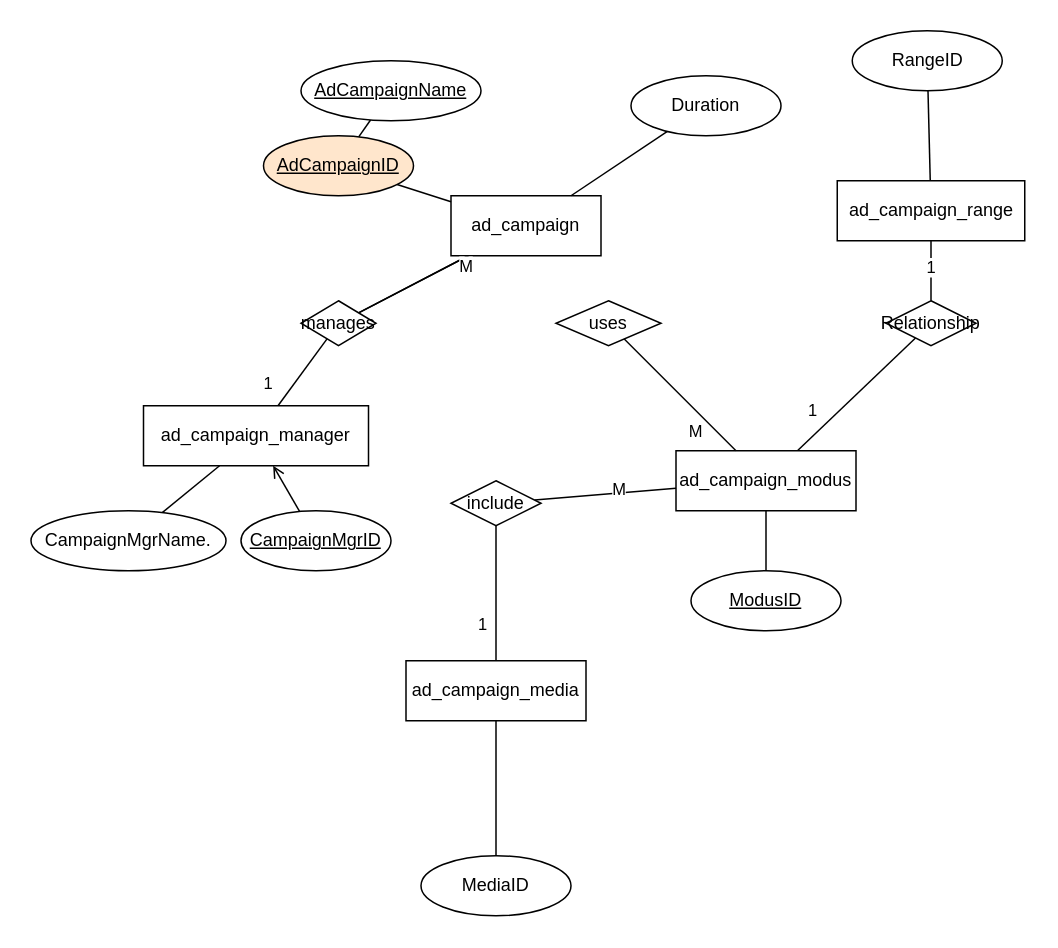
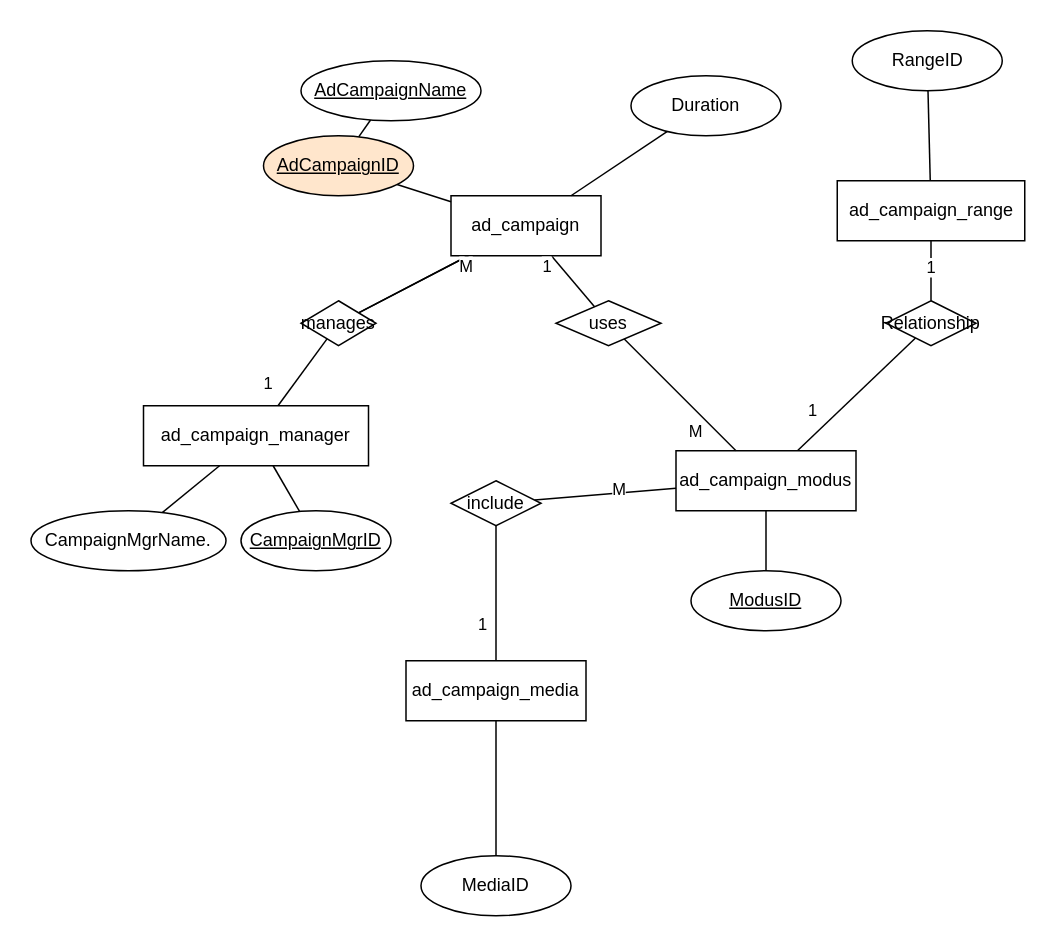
+ <mxCell id="33" style="edgeStyle=none;rounded=0;orthogonalLoop=1;jettySize=auto;html=1;endArrow=none;endFill=0;" parent="1" source="37" target="3" edge="1"><mxGeometry relative="1" as="geometry" /></mxCell>
+ <mxCell id="34" value="1" style="edgeLabel;html=1;align=center;verticalAlign=middle;resizable=0;points=[];" parent="33" vertex="1" connectable="0"><mxGeometry x="0.671" y="1" relative="1" as="geometry"><mxPoint x="-8" as="offset" /></mxGeometry></mxCell>
- <mxCell id="13" style="edgeStyle=none;rounded=0;orthogonalLoop=1;jettySize=auto;html=1;endArrow=open;endFill=0;" parent="1" source="14" target="12" edge="1"><mxGeometry relative="1" as="geometry" /></mxCell>
+ <mxCell id="13" style="edgeStyle=none;rounded=0;orthogonalLoop=1;jettySize=auto;html=1;endArrow=none;endFill=0;" parent="1" source="14" target="12" edge="1"><mxGeometry relative="1" as="geometry" /></mxCell>
